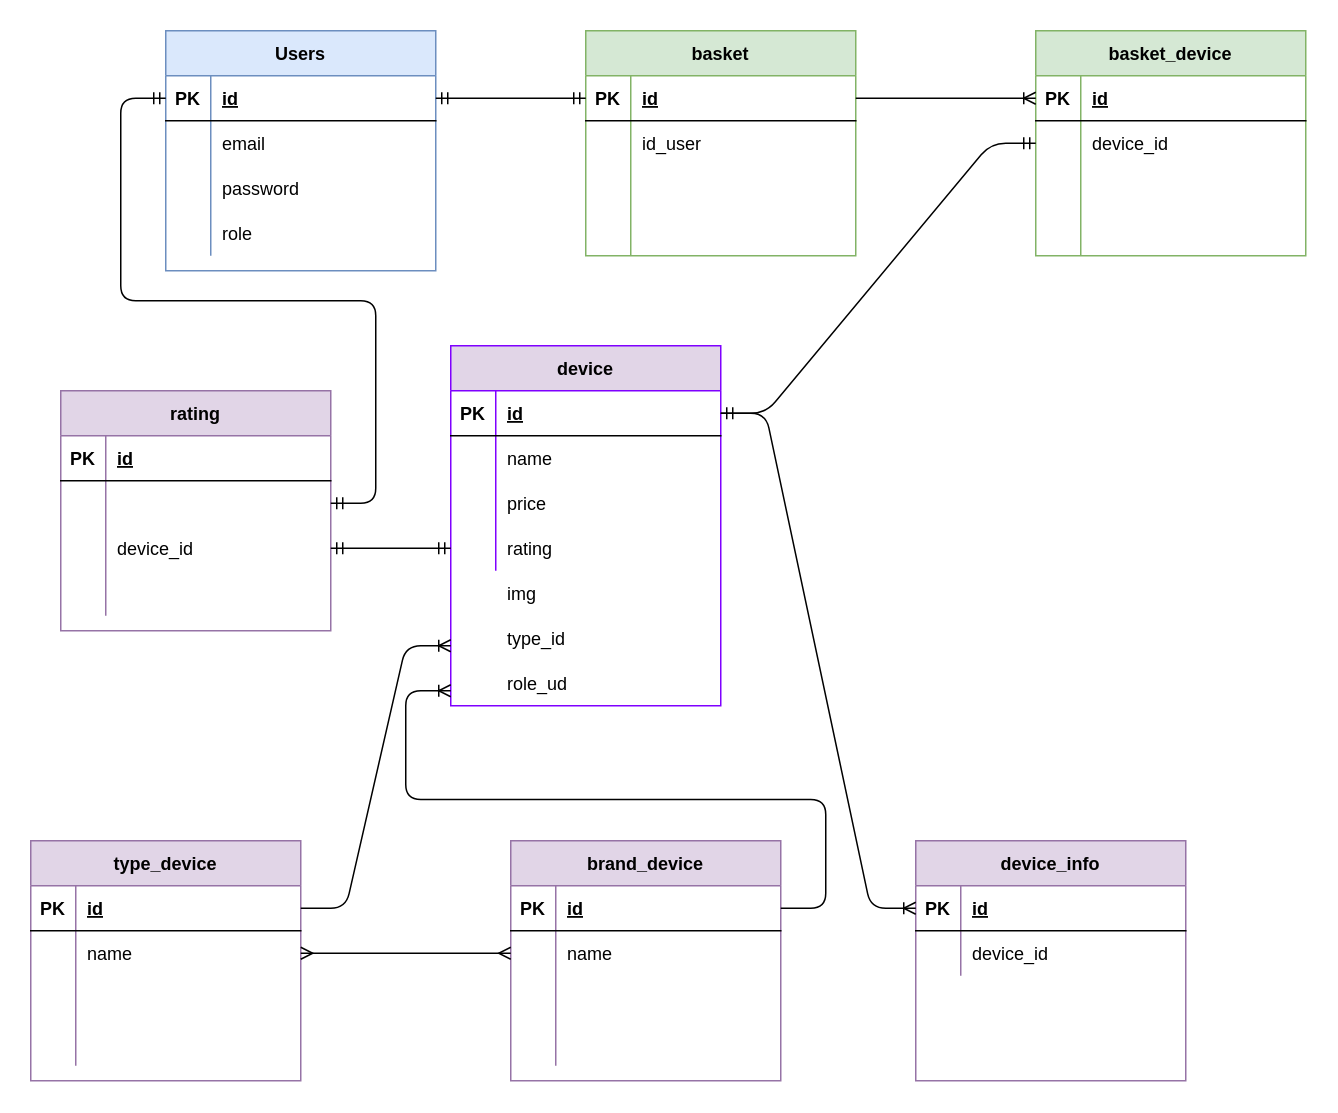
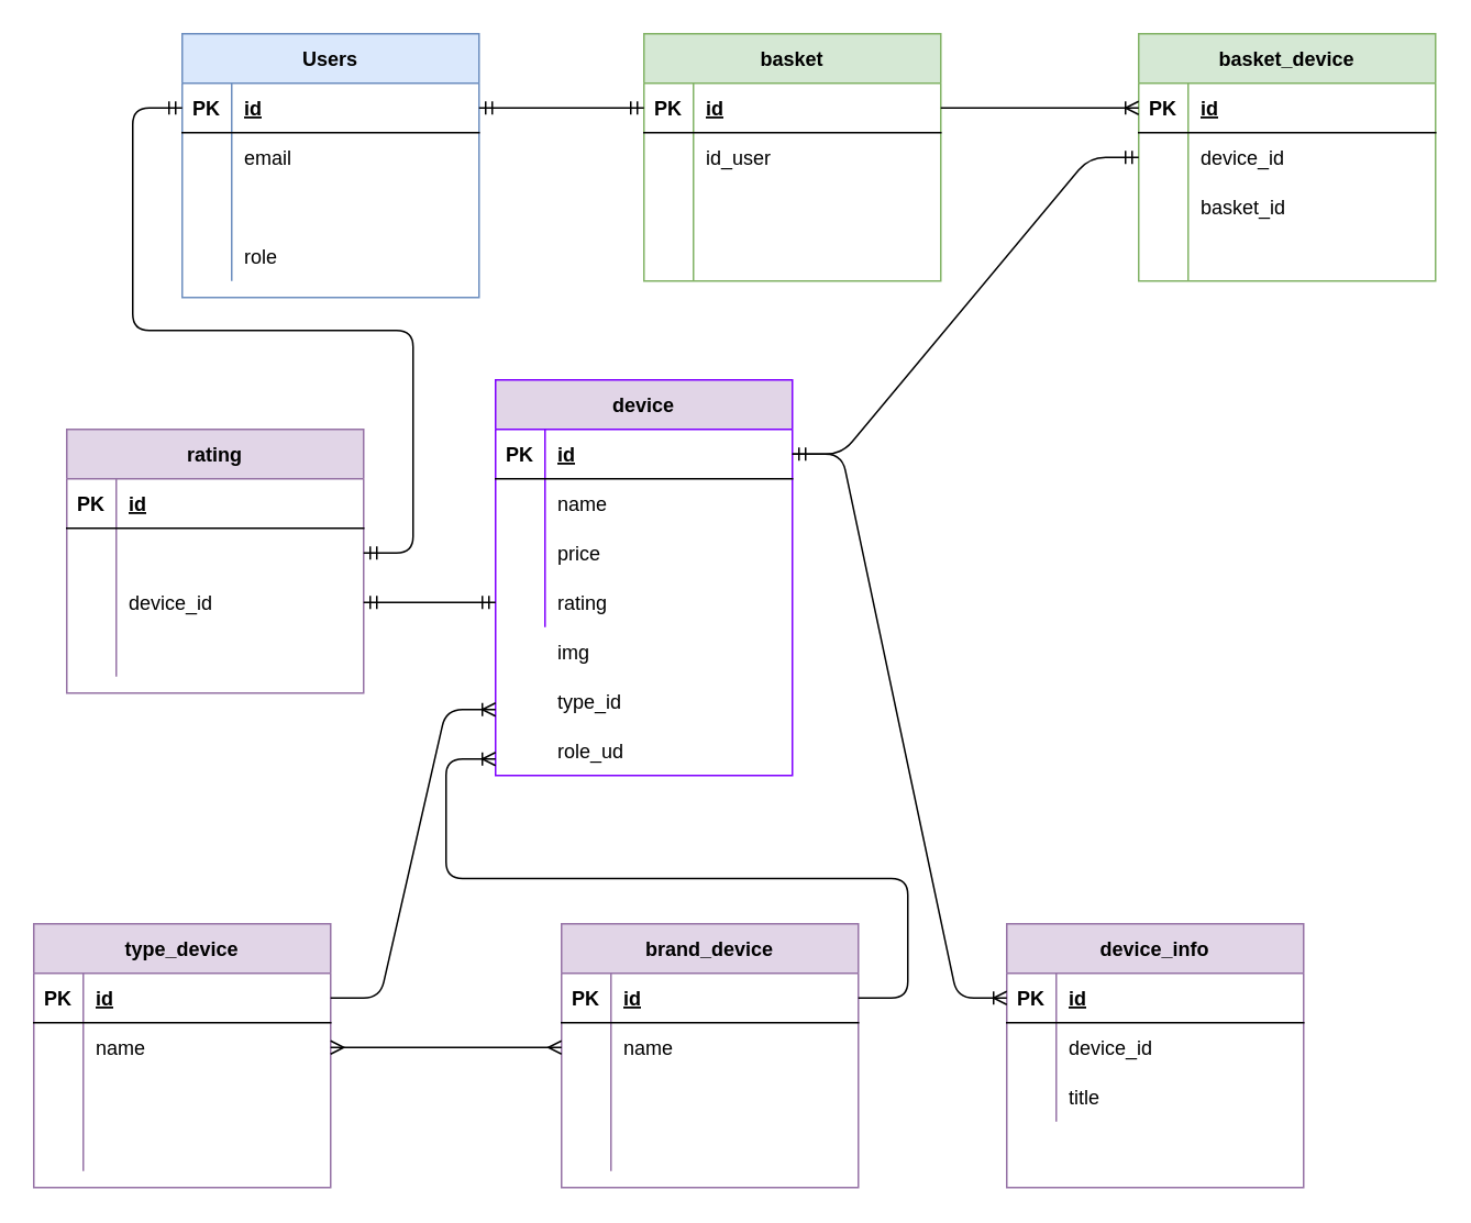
- <mxCell id="11" value="password" style="shape=partialRectangle;connectable=0;fillColor=none;top=0;left=0;bottom=0;right=0;align=left;spacingLeft=6;overflow=hidden;" vertex="1" parent="9"><mxGeometry x="30" width="150" height="30" as="geometry" /></mxCell>
+ <mxCell id="95" value="basket_id" style="shape=partialRectangle;connectable=0;fillColor=none;top=0;left=0;bottom=0;right=0;align=left;spacingLeft=6;overflow=hidden;" vertex="1" parent="93"><mxGeometry x="30" width="150" height="30" as="geometry" /></mxCell>
+ <mxCell id="82" value="title" style="shape=partialRectangle;connectable=0;fillColor=none;top=0;left=0;bottom=0;right=0;align=left;spacingLeft=6;overflow=hidden;" vertex="1" parent="80"><mxGeometry x="30" width="150" height="30" as="geometry" /></mxCell>
